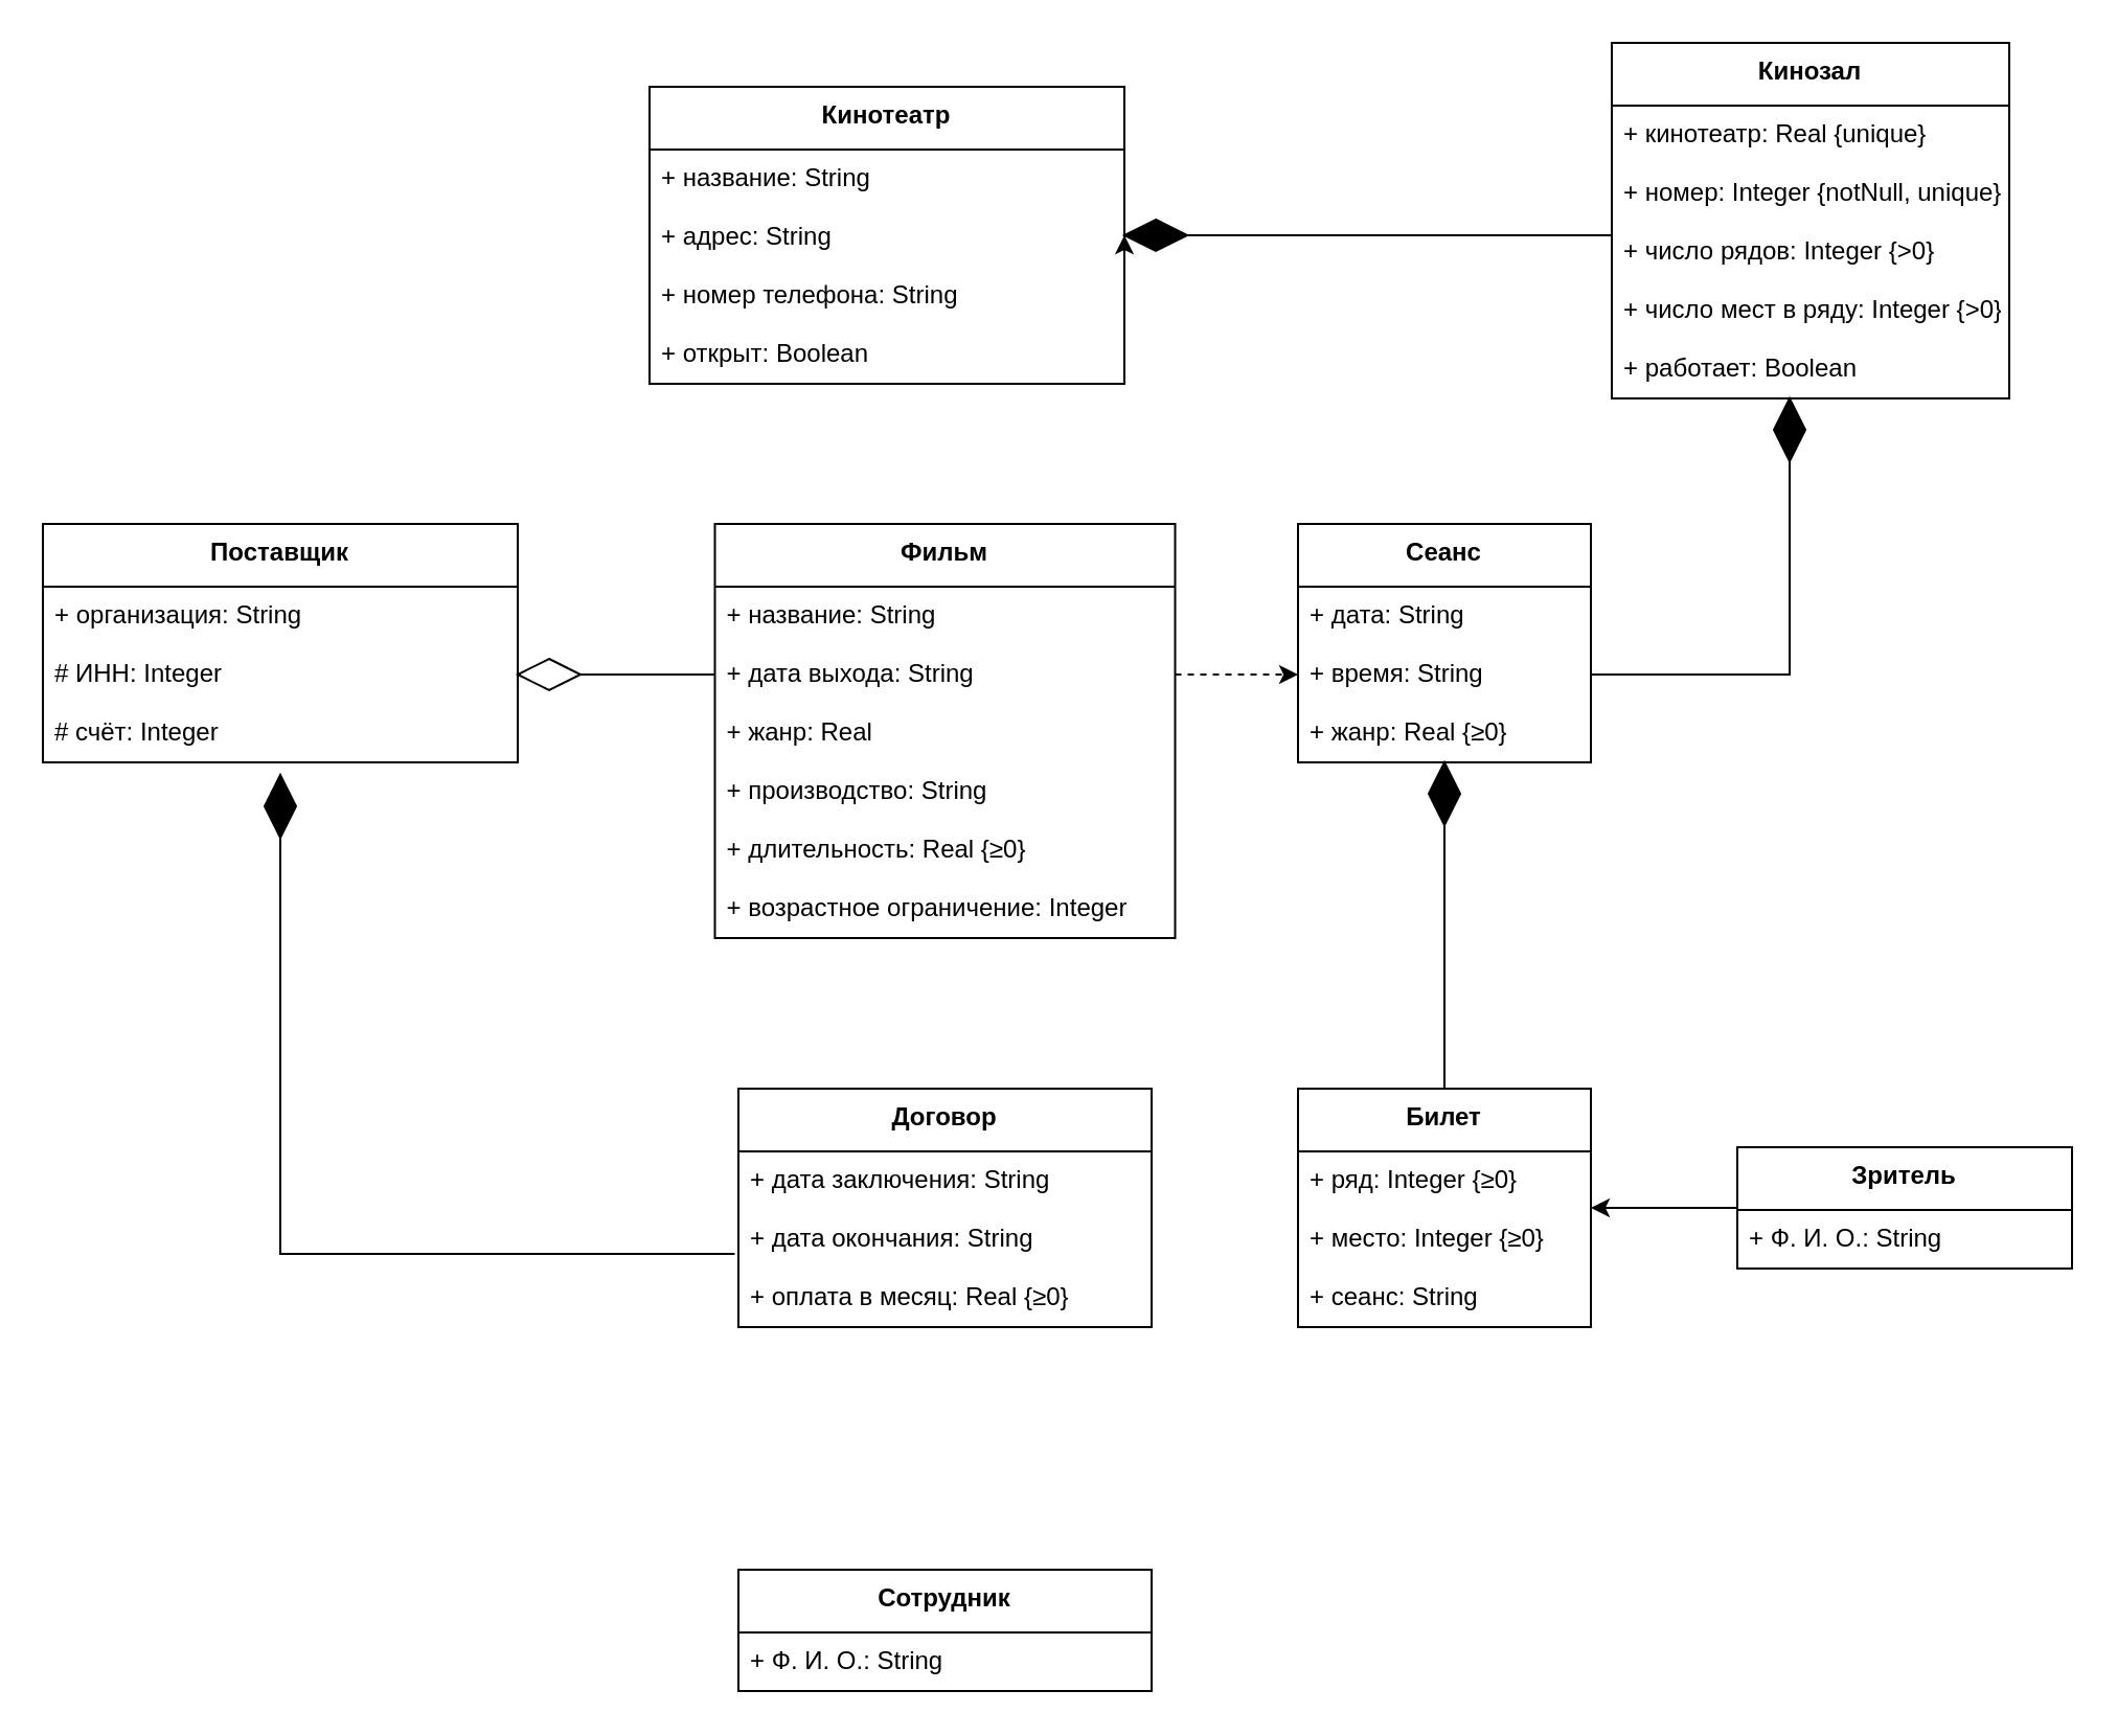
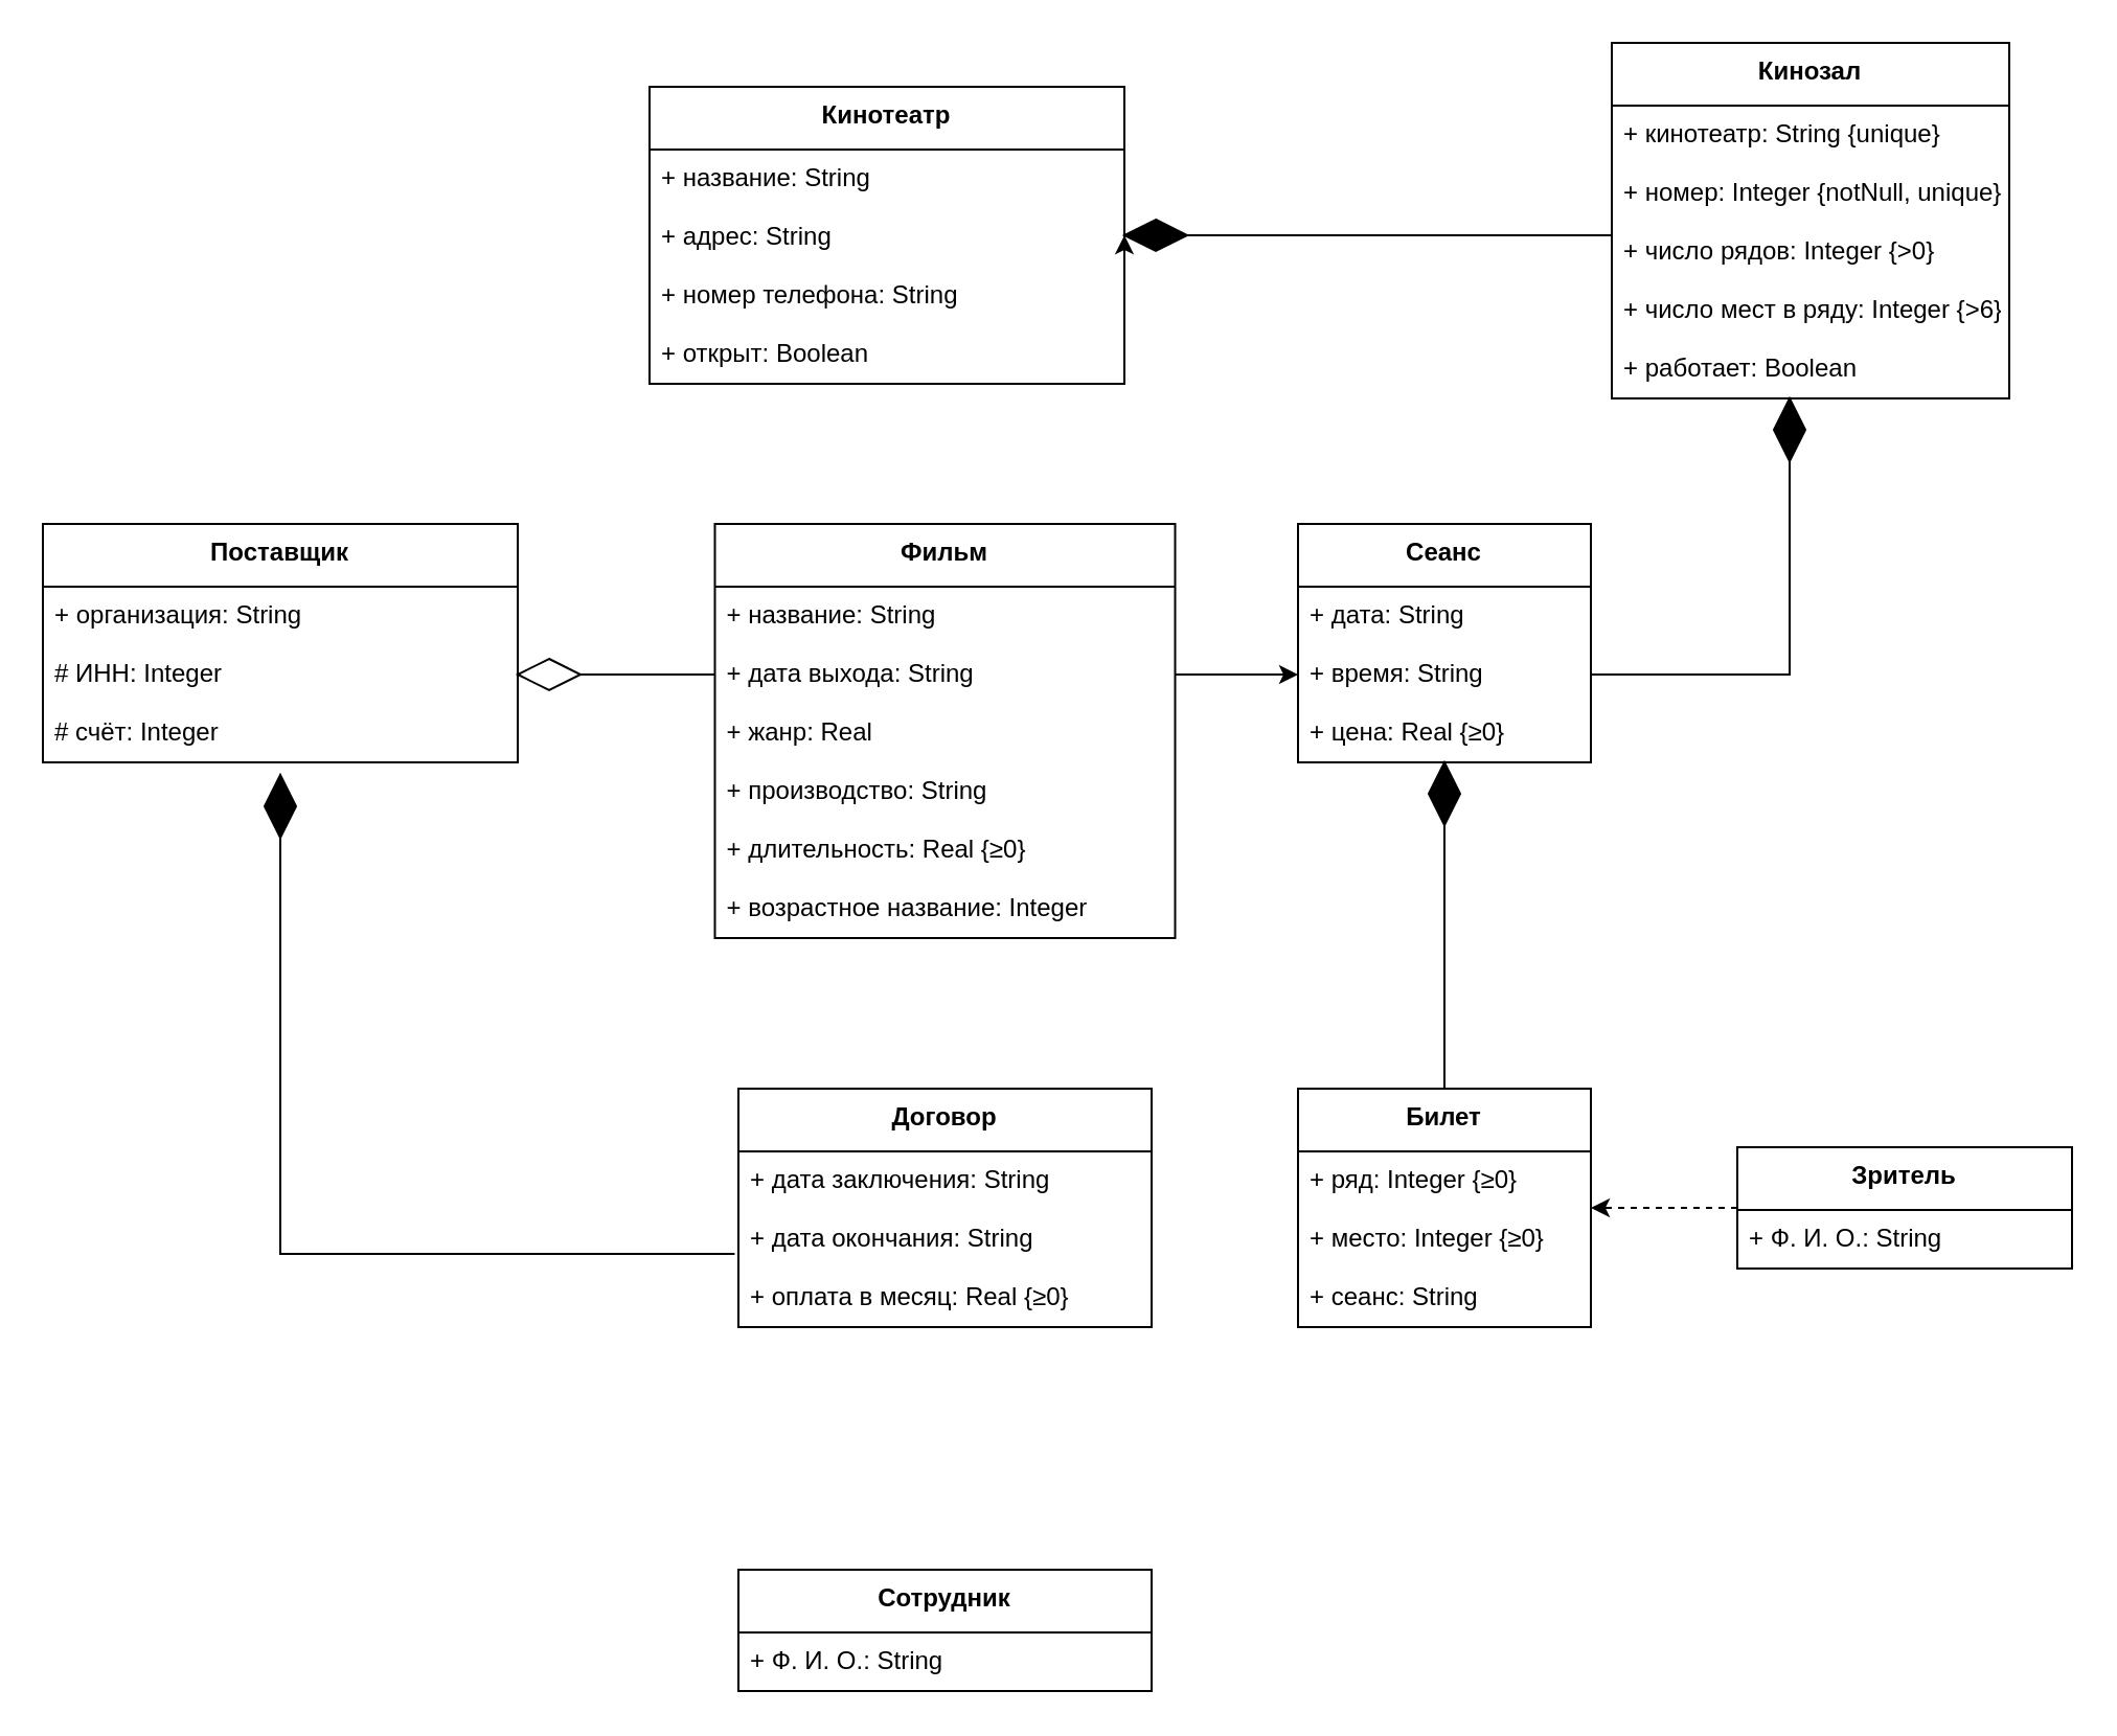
- <mxCell id="8" value="+ кинотеатр: Real {unique}" style="text;strokeColor=none;fillColor=none;align=left;verticalAlign=top;spacingLeft=4;spacingRight=4;overflow=hidden;rotatable=0;points=[[0,0.5],[1,0.5]];portConstraint=eastwest;" parent="7" vertex="1"><mxGeometry y="30" width="190" height="28" as="geometry" /></mxCell>
+ <mxCell id="8" value="+ кинотеатр: String {unique}" style="text;strokeColor=none;fillColor=none;align=left;verticalAlign=top;spacingLeft=4;spacingRight=4;overflow=hidden;rotatable=0;points=[[0,0.5],[1,0.5]];portConstraint=eastwest;" parent="7" vertex="1"><mxGeometry y="30" width="190" height="28" as="geometry" /></mxCell>
- <mxCell id="11" value="+ число мест в ряду: Integer {&gt;0}" style="text;strokeColor=none;fillColor=none;align=left;verticalAlign=top;spacingLeft=4;spacingRight=4;overflow=hidden;rotatable=0;points=[[0,0.5],[1,0.5]];portConstraint=eastwest;" parent="7" vertex="1"><mxGeometry y="114" width="190" height="28" as="geometry" /></mxCell>
+ <mxCell id="11" value="+ число мест в ряду: Integer {&gt;6}" style="text;strokeColor=none;fillColor=none;align=left;verticalAlign=top;spacingLeft=4;spacingRight=4;overflow=hidden;rotatable=0;points=[[0,0.5],[1,0.5]];portConstraint=eastwest;" parent="7" vertex="1"><mxGeometry y="114" width="190" height="28" as="geometry" /></mxCell>
- <mxCell id="32" style="edgeStyle=orthogonalEdgeStyle;rounded=0;orthogonalLoop=1;jettySize=auto;html=1;exitX=1;exitY=0.5;exitDx=0;exitDy=0;entryX=0;entryY=0.5;entryDx=0;entryDy=0;dashed=1;" parent="1" source="15" edge="1" target="23"><mxGeometry relative="1" as="geometry"><mxPoint x="560" y="370" as="sourcePoint" /><mxPoint x="580" y="330" as="targetPoint" /></mxGeometry></mxCell>
+ <mxCell id="32" style="edgeStyle=orthogonalEdgeStyle;rounded=0;orthogonalLoop=1;jettySize=auto;html=1;exitX=1;exitY=0.5;exitDx=0;exitDy=0;entryX=0;entryY=0.5;entryDx=0;entryDy=0;" parent="1" source="15" edge="1" target="23"><mxGeometry relative="1" as="geometry"><mxPoint x="560" y="370" as="sourcePoint" /><mxPoint x="580" y="330" as="targetPoint" /></mxGeometry></mxCell>
- <mxCell id="24" value="+ жанр: Real {≥0}&#10;" style="text;strokeColor=none;fillColor=none;align=left;verticalAlign=top;spacingLeft=4;spacingRight=4;overflow=hidden;rotatable=0;points=[[0,0.5],[1,0.5]];portConstraint=eastwest;" parent="21" vertex="1"><mxGeometry y="86" width="140" height="28" as="geometry" /></mxCell>
+ <mxCell id="24" value="+ цена: Real {≥0}&#10;" style="text;strokeColor=none;fillColor=none;align=left;verticalAlign=top;spacingLeft=4;spacingRight=4;overflow=hidden;rotatable=0;points=[[0,0.5],[1,0.5]];portConstraint=eastwest;" parent="21" vertex="1"><mxGeometry y="86" width="140" height="28" as="geometry" /></mxCell>
- <mxCell id="19" value="+ возрастное ограничение: Integer" style="text;strokeColor=none;fillColor=none;align=left;verticalAlign=top;spacingLeft=4;spacingRight=4;overflow=hidden;rotatable=0;points=[[0,0.5],[1,0.5]];portConstraint=eastwest;" vertex="1" parent="13"><mxGeometry y="170" width="220" height="28" as="geometry" /></mxCell>
+ <mxCell id="19" value="+ возрастное название: Integer" style="text;strokeColor=none;fillColor=none;align=left;verticalAlign=top;spacingLeft=4;spacingRight=4;overflow=hidden;rotatable=0;points=[[0,0.5],[1,0.5]];portConstraint=eastwest;" vertex="1" parent="13"><mxGeometry y="170" width="220" height="28" as="geometry" /></mxCell>
- <mxCell id="52" value="" style="endArrow=classic;html=1;rounded=0;entryX=1;entryY=0.5;entryDx=0;entryDy=0;exitX=0;exitY=0.5;exitDx=0;exitDy=0;" parent="1" source="29" target="25" edge="1"><mxGeometry width="50" height="50" relative="1" as="geometry"><mxPoint x="810" y="570" as="sourcePoint" /><mxPoint x="590" y="460" as="targetPoint" /></mxGeometry></mxCell>
+ <mxCell id="52" value="" style="endArrow=classic;html=1;rounded=0;entryX=1;entryY=0.5;entryDx=0;entryDy=0;exitX=0;exitY=0.5;exitDx=0;exitDy=0;dashed=1;" parent="1" source="29" target="25" edge="1"><mxGeometry width="50" height="50" relative="1" as="geometry"><mxPoint x="810" y="570" as="sourcePoint" /><mxPoint x="590" y="460" as="targetPoint" /></mxGeometry></mxCell>
